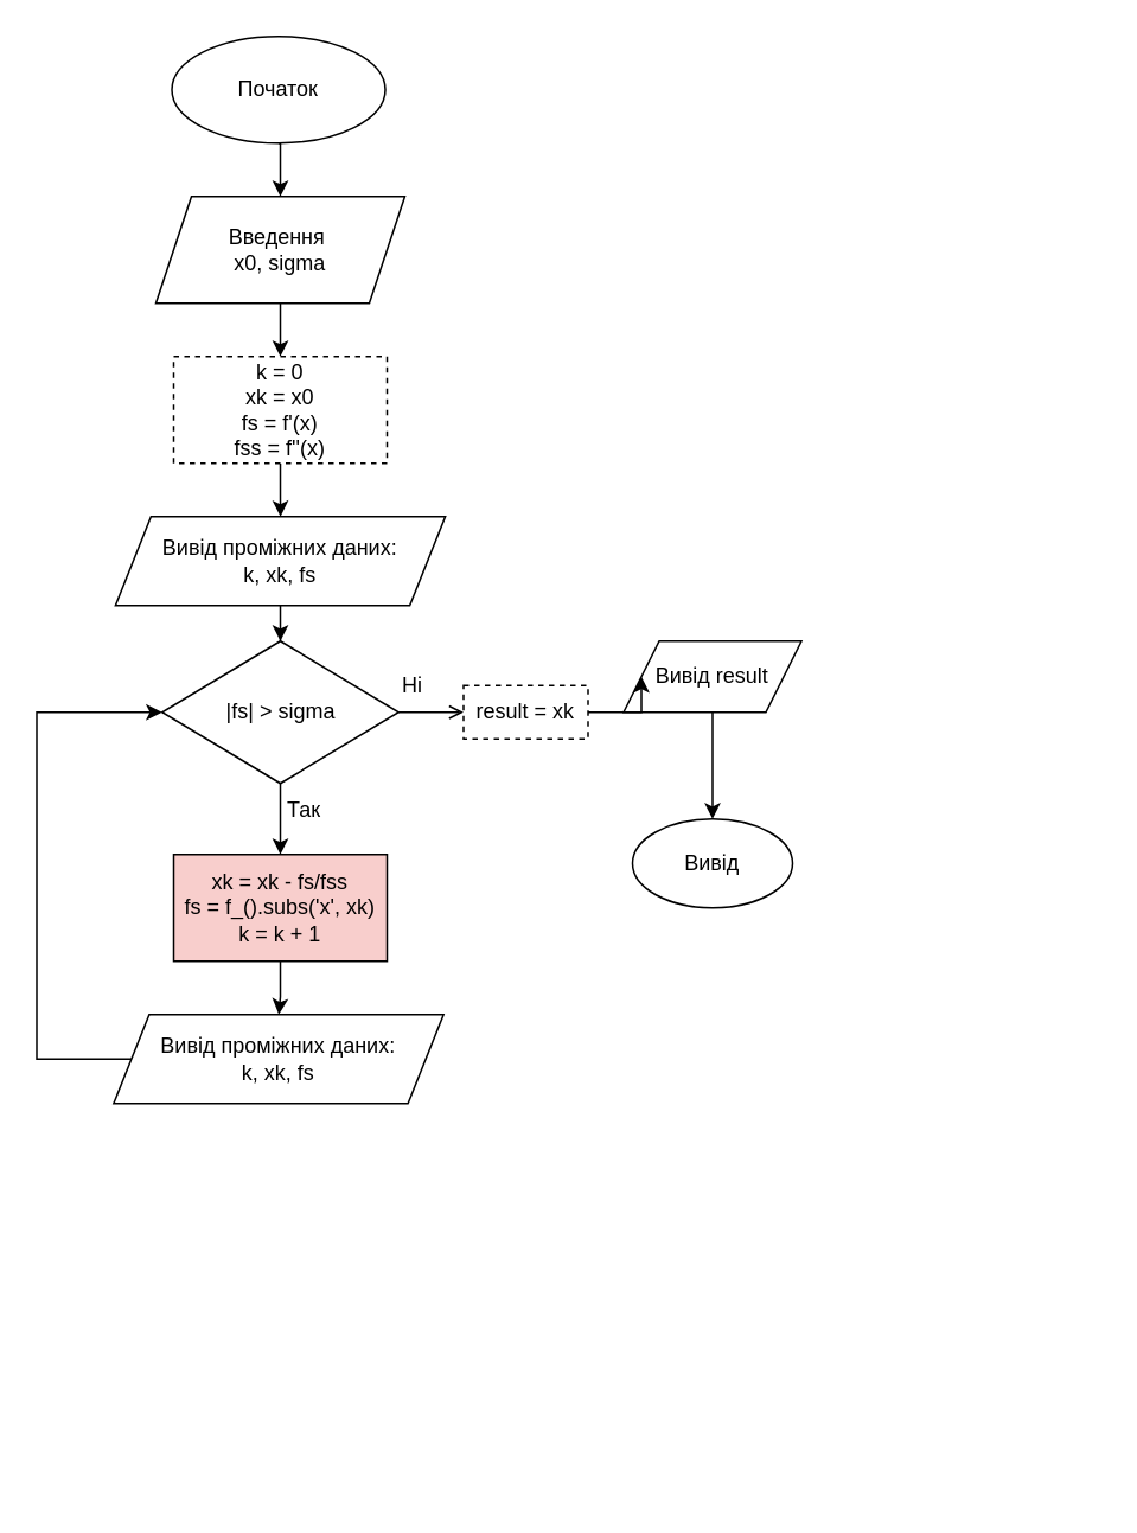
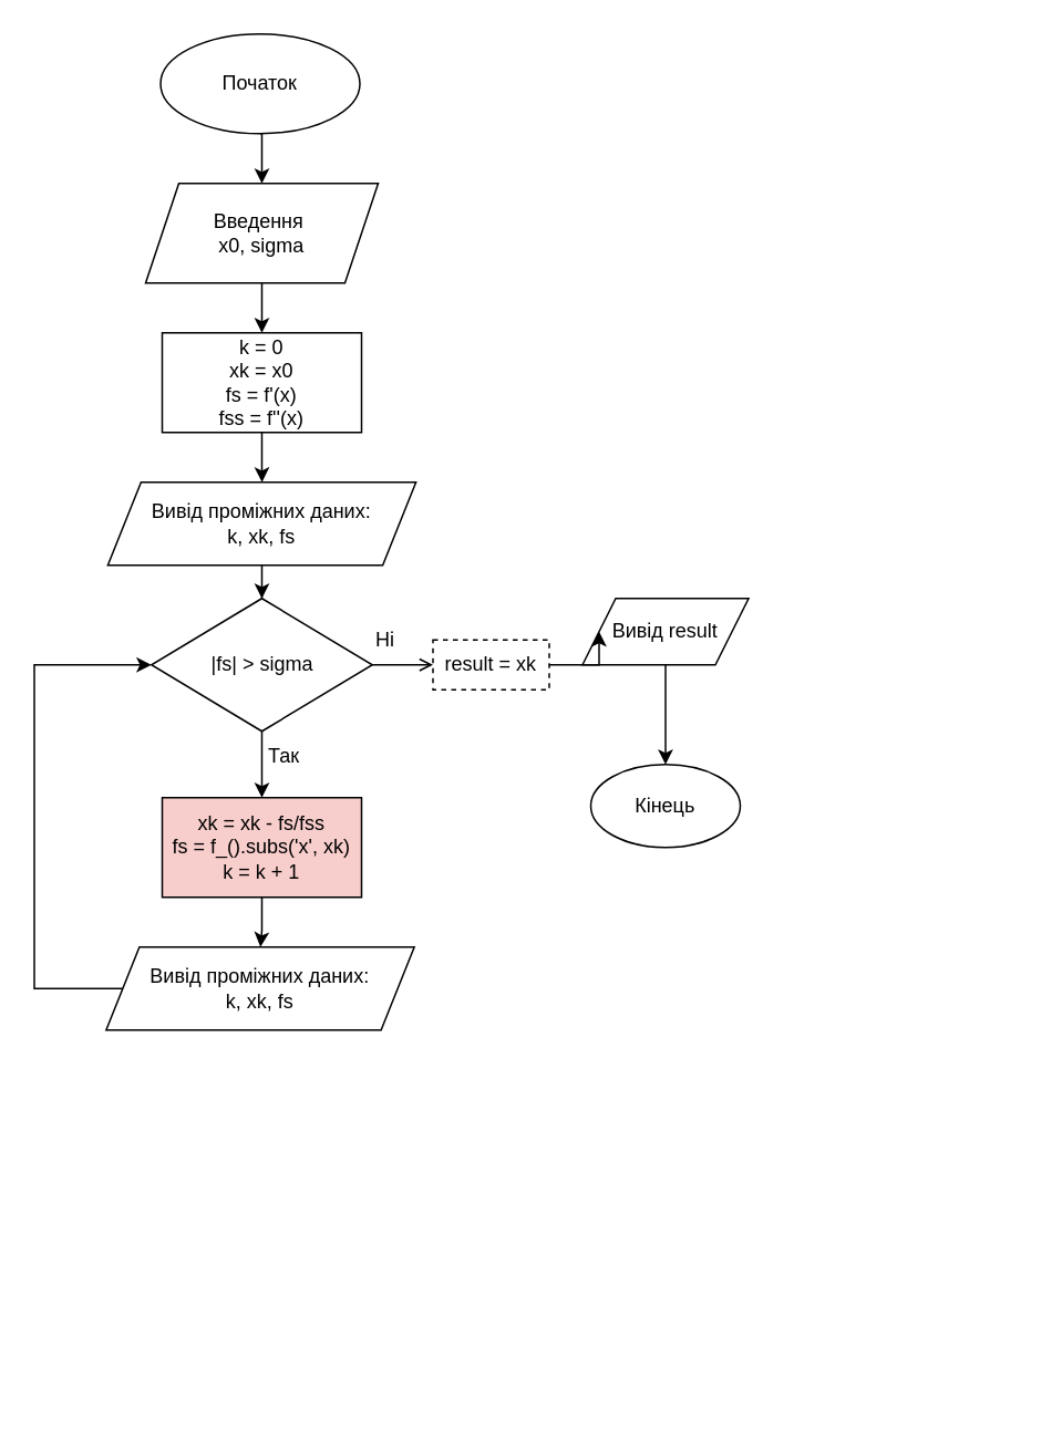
- <mxCell id="8" value="k = 0&lt;br&gt;xk = x0&lt;br&gt;fs = f'(x)&lt;br&gt;fss = f''(x)" style="whiteSpace=wrap;html=1;dashed=1;" parent="1" vertex="1"><mxGeometry x="97" y="200" width="120" height="60" as="geometry" /></mxCell>
+ <mxCell id="8" value="k = 0&lt;br&gt;xk = x0&lt;br&gt;fs = f'(x)&lt;br&gt;fss = f''(x)" style="whiteSpace=wrap;html=1;" parent="1" vertex="1"><mxGeometry x="97" y="200" width="120" height="60" as="geometry" /></mxCell>
- <mxCell id="20" value="Вивід" style="ellipse;whiteSpace=wrap;html=1;" parent="1" vertex="1"><mxGeometry x="355" y="460" width="90" height="50" as="geometry" /></mxCell>
+ <mxCell id="20" value="Кінець" style="ellipse;whiteSpace=wrap;html=1;" parent="1" vertex="1"><mxGeometry x="355" y="460" width="90" height="50" as="geometry" /></mxCell>
